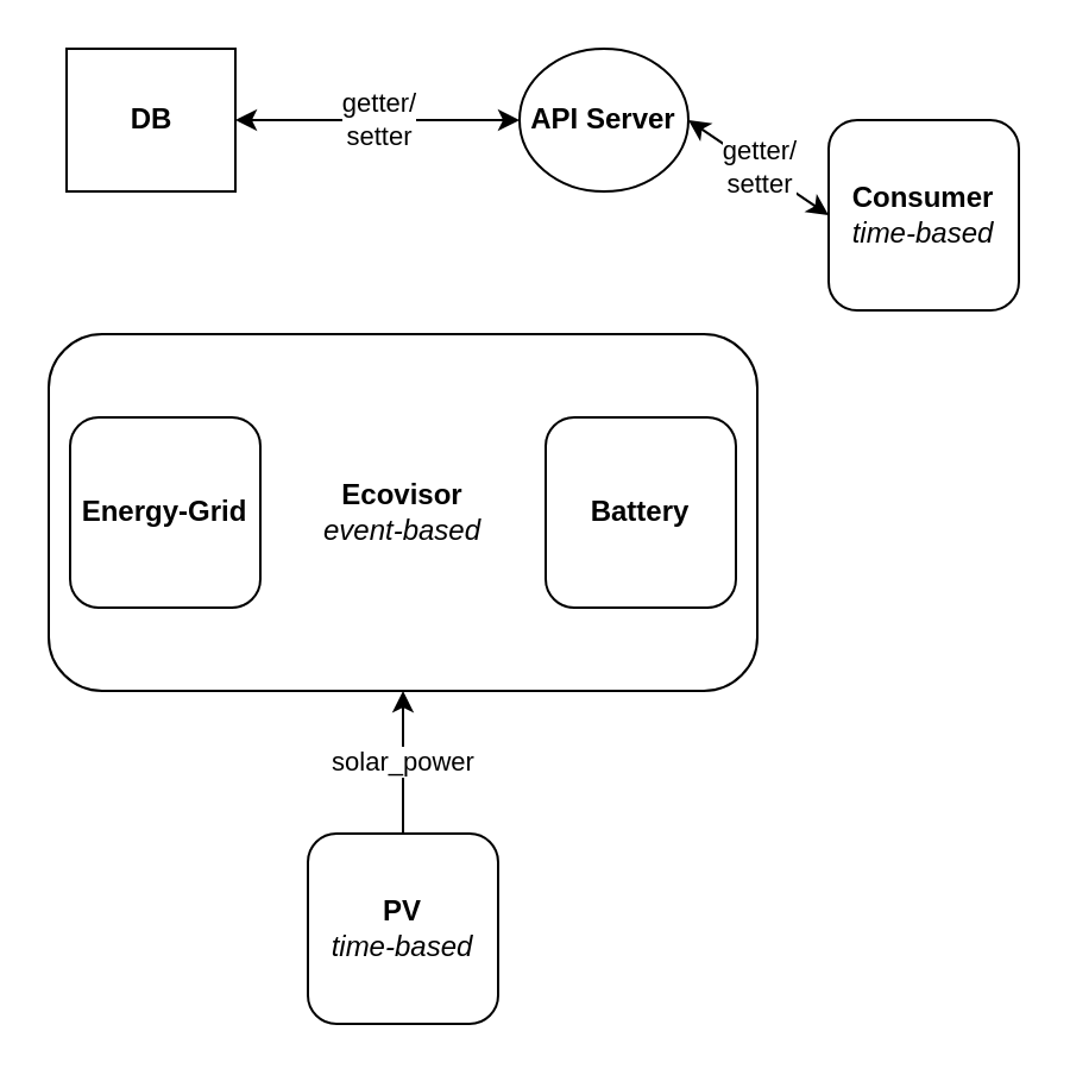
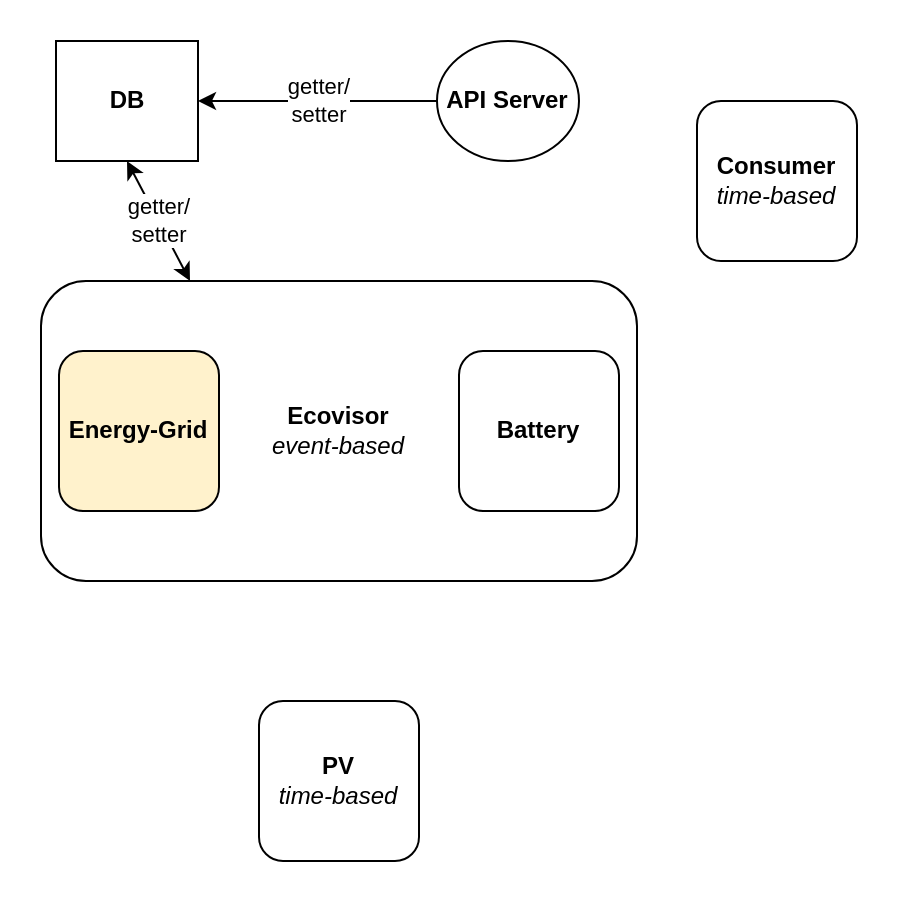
- <mxCell id="10" value="getter/&lt;br&gt;setter" style="endArrow=classic;startArrow=classic;html=1;rounded=0;entryX=0;entryY=0.5;entryDx=0;entryDy=0;exitX=1;exitY=0.5;exitDx=0;exitDy=0;" edge="1" parent="1" source="7" target="8"><mxGeometry width="50" height="50" relative="1" as="geometry"><mxPoint x="169" y="10" as="sourcePoint" /><mxPoint x="168.5" y="-50" as="targetPoint" /></mxGeometry></mxCell>
+ <mxCell id="10" value="getter/&lt;br&gt;setter" style="endArrow=none;startArrow=classic;html=1;rounded=0;entryX=0;entryY=0.5;entryDx=0;entryDy=0;exitX=1;exitY=0.5;exitDx=0;exitDy=0;" edge="1" parent="1" source="7" target="8"><mxGeometry width="50" height="50" relative="1" as="geometry"><mxPoint x="169" y="10" as="sourcePoint" /><mxPoint x="168.5" y="-50" as="targetPoint" /></mxGeometry></mxCell>
- <mxCell id="12" value="getter/&lt;br&gt;setter" style="endArrow=classic;startArrow=classic;html=1;rounded=0;entryX=0;entryY=0.5;entryDx=0;entryDy=0;exitX=1;exitY=0.5;exitDx=0;exitDy=0;" edge="1" parent="1" source="8" target="11"><mxGeometry width="50" height="50" relative="1" as="geometry"><mxPoint x="138.5" y="60" as="sourcePoint" /><mxPoint x="228" y="60" as="targetPoint" /></mxGeometry></mxCell>
+ <mxCell id="9" value="getter/&lt;br&gt;setter" style="endArrow=classic;startArrow=classic;html=1;rounded=0;entryX=0.5;entryY=1;entryDx=0;entryDy=0;exitX=0.25;exitY=0;exitDx=0;exitDy=0;" edge="1" parent="1" source="2" target="7"><mxGeometry width="50" height="50" relative="1" as="geometry"><mxPoint x="129" y="140" as="sourcePoint" /><mxPoint x="179" y="90" as="targetPoint" /></mxGeometry></mxCell>
- <mxCell id="3" value="&lt;b&gt;Energy-Grid&lt;/b&gt;" style="rounded=1;whiteSpace=wrap;html=1;" parent="1" vertex="1"><mxGeometry x="29" y="175" width="80" height="80" as="geometry" /></mxCell>
+ <mxCell id="3" value="&lt;b&gt;Energy-Grid&lt;/b&gt;" style="rounded=1;whiteSpace=wrap;html=1;fillColor=#fff2cc;" parent="1" vertex="1"><mxGeometry x="29" y="175" width="80" height="80" as="geometry" /></mxCell>
- <mxCell id="4" value="solar_power" style="edgeStyle=orthogonalEdgeStyle;rounded=0;orthogonalLoop=1;jettySize=auto;html=1;entryX=0.5;entryY=1;entryDx=0;entryDy=0;" parent="1" source="5" target="2" edge="1"><mxGeometry relative="1" as="geometry" /></mxCell>
